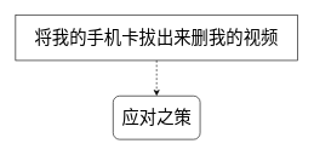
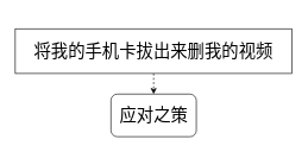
- <mxCell id="3" value="&lt;font style=&quot;font-size: 24px&quot;&gt;将我的手机卡拔出来删我的视频&lt;/font&gt;" style="text;html=1;strokeColor=#000000;fillColor=none;align=center;verticalAlign=middle;whiteSpace=wrap;rounded=0;fontColor=#000000;" vertex="1" parent="1"><mxGeometry x="20" y="20" width="389" height="63" as="geometry" /></mxCell>
+ <mxCell id="3" value="&lt;font style=&quot;font-size: 24px&quot;&gt;将我的手机卡拔出来删我的视频&lt;/font&gt;" style="text;html=1;strokeColor=#000000;fillColor=none;align=center;verticalAlign=middle;whiteSpace=wrap;rounded=0;fontColor=#000000;" vertex="1" parent="1"><mxGeometry x="20" y="40" width="389" height="63" as="geometry" /></mxCell>
